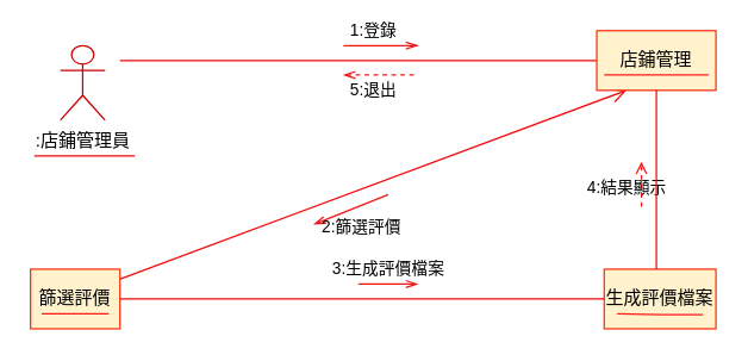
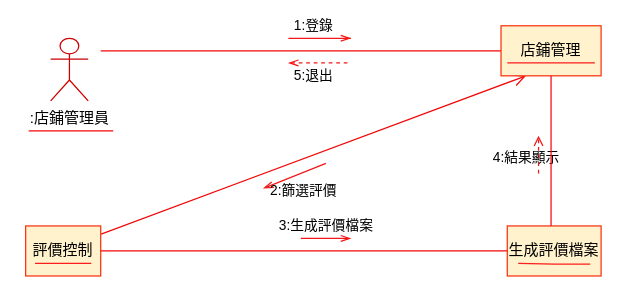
- <mxCell id="3" value="篩選評價" style="rounded=0;whiteSpace=wrap;html=1;fillColor=#fff2cc;strokeColor=#f93310;" vertex="1" parent="1"><mxGeometry x="20" y="180" width="60" height="40" as="geometry" /></mxCell>
+ <mxCell id="3" value="評價控制" style="rounded=0;whiteSpace=wrap;html=1;fillColor=#fff2cc;strokeColor=#f93310;" vertex="1" parent="1"><mxGeometry x="20" y="180" width="60" height="40" as="geometry" /></mxCell>
